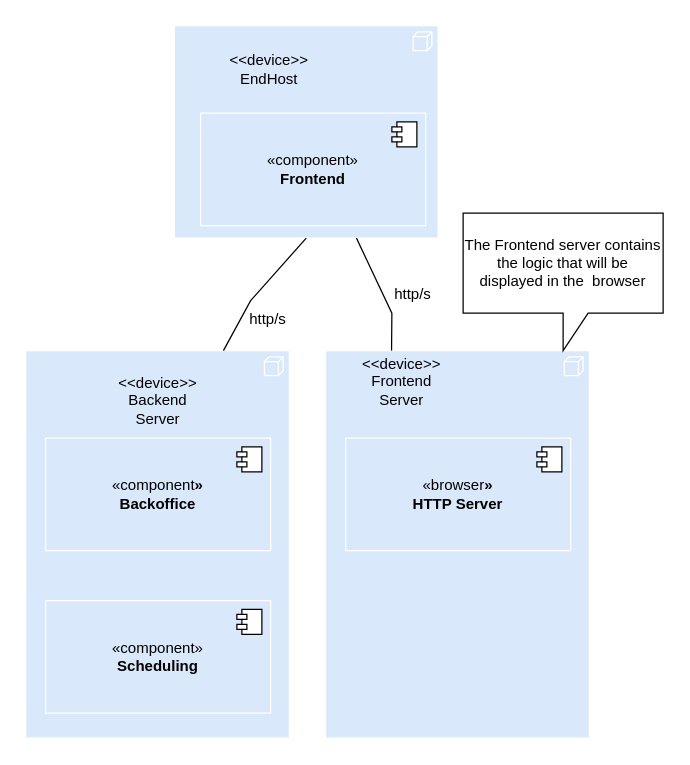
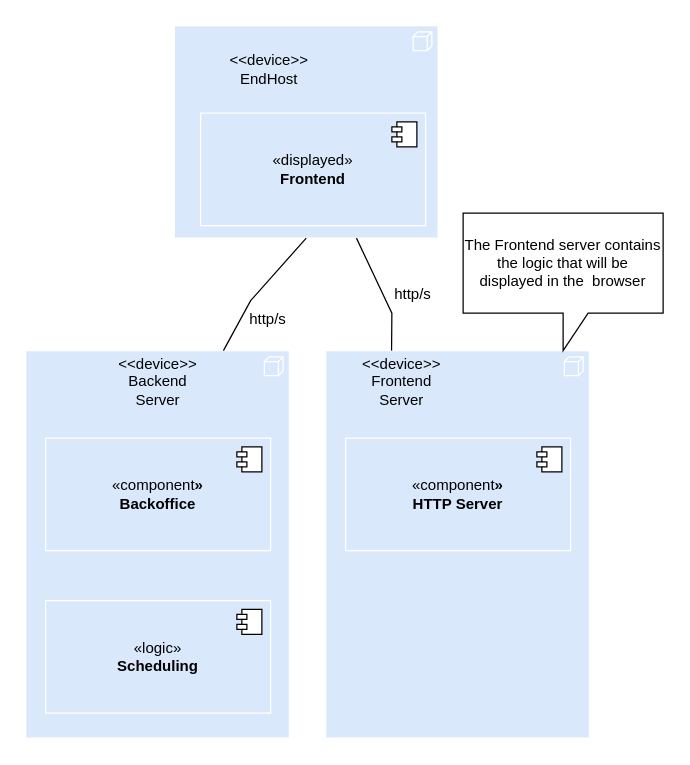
- <mxCell id="3" value="&lt;div&gt;«component»&lt;/div&gt;&lt;div&gt;&lt;b&gt;Frontend&lt;/b&gt;&lt;/div&gt;" style="html=1;dropTarget=0;whiteSpace=wrap;fillColor=#dae8fc;strokeColor=#FFFFFF;" vertex="1" parent="1"><mxGeometry x="160" y="90" width="180" height="90" as="geometry" /></mxCell>
+ <mxCell id="3" value="&lt;div&gt;«displayed»&lt;/div&gt;&lt;div&gt;&lt;b&gt;Frontend&lt;/b&gt;&lt;/div&gt;" style="html=1;dropTarget=0;whiteSpace=wrap;fillColor=#dae8fc;strokeColor=#FFFFFF;" vertex="1" parent="1"><mxGeometry x="160" y="90" width="180" height="90" as="geometry" /></mxCell>
- <mxCell id="7" value="&lt;div&gt;&amp;lt;&amp;lt;device&amp;gt;&amp;gt;&lt;/div&gt;&lt;div&gt;Backend Server&lt;br&gt;&lt;/div&gt;" style="text;html=1;align=center;verticalAlign=middle;whiteSpace=wrap;rounded=0;" vertex="1" parent="1"><mxGeometry x="82.5" y="305" width="86" height="30" as="geometry" /></mxCell>
+ <mxCell id="7" value="&lt;div&gt;&amp;lt;&amp;lt;device&amp;gt;&amp;gt;&lt;/div&gt;&lt;div&gt;Backend Server&lt;br&gt;&lt;/div&gt;" style="text;html=1;align=center;verticalAlign=middle;whiteSpace=wrap;rounded=0;" vertex="1" parent="1"><mxGeometry x="82.5" y="290" width="86" height="30" as="geometry" /></mxCell>
- <mxCell id="16" value="&lt;div&gt;«browser&lt;b&gt;»&lt;/b&gt;&lt;/div&gt;&lt;div&gt;&lt;b&gt;HTTP Server&lt;br&gt;&lt;/b&gt;&lt;/div&gt;" style="html=1;dropTarget=0;whiteSpace=wrap;fillColor=#dae8fc;strokeColor=#FFFFFF;" vertex="1" parent="1"><mxGeometry x="276" y="350" width="180" height="90" as="geometry" /></mxCell>
+ <mxCell id="16" value="&lt;div&gt;«component&lt;b&gt;»&lt;/b&gt;&lt;/div&gt;&lt;div&gt;&lt;b&gt;HTTP Server&lt;br&gt;&lt;/b&gt;&lt;/div&gt;" style="html=1;dropTarget=0;whiteSpace=wrap;fillColor=#dae8fc;strokeColor=#FFFFFF;" vertex="1" parent="1"><mxGeometry x="276" y="350" width="180" height="90" as="geometry" /></mxCell>
- <mxCell id="10" value="&lt;div&gt;«component»&lt;/div&gt;&lt;div&gt;&lt;b&gt;Scheduling&lt;/b&gt;&lt;/div&gt;" style="html=1;dropTarget=0;whiteSpace=wrap;fillColor=#dae8fc;strokeColor=#FFFFFF;" vertex="1" parent="1"><mxGeometry x="36" y="480" width="180" height="90" as="geometry" /></mxCell>
+ <mxCell id="10" value="&lt;div&gt;«logic»&lt;/div&gt;&lt;div&gt;&lt;b&gt;Scheduling&lt;/b&gt;&lt;/div&gt;" style="html=1;dropTarget=0;whiteSpace=wrap;fillColor=#dae8fc;strokeColor=#FFFFFF;" vertex="1" parent="1"><mxGeometry x="36" y="480" width="180" height="90" as="geometry" /></mxCell>
